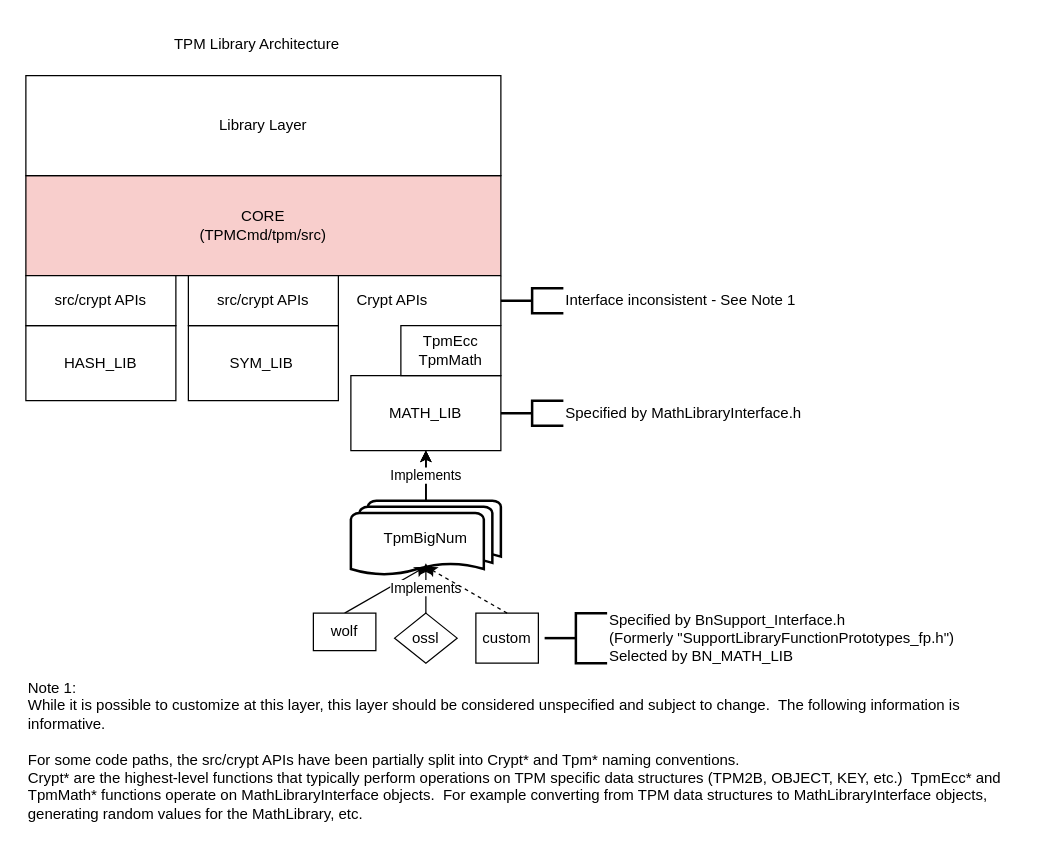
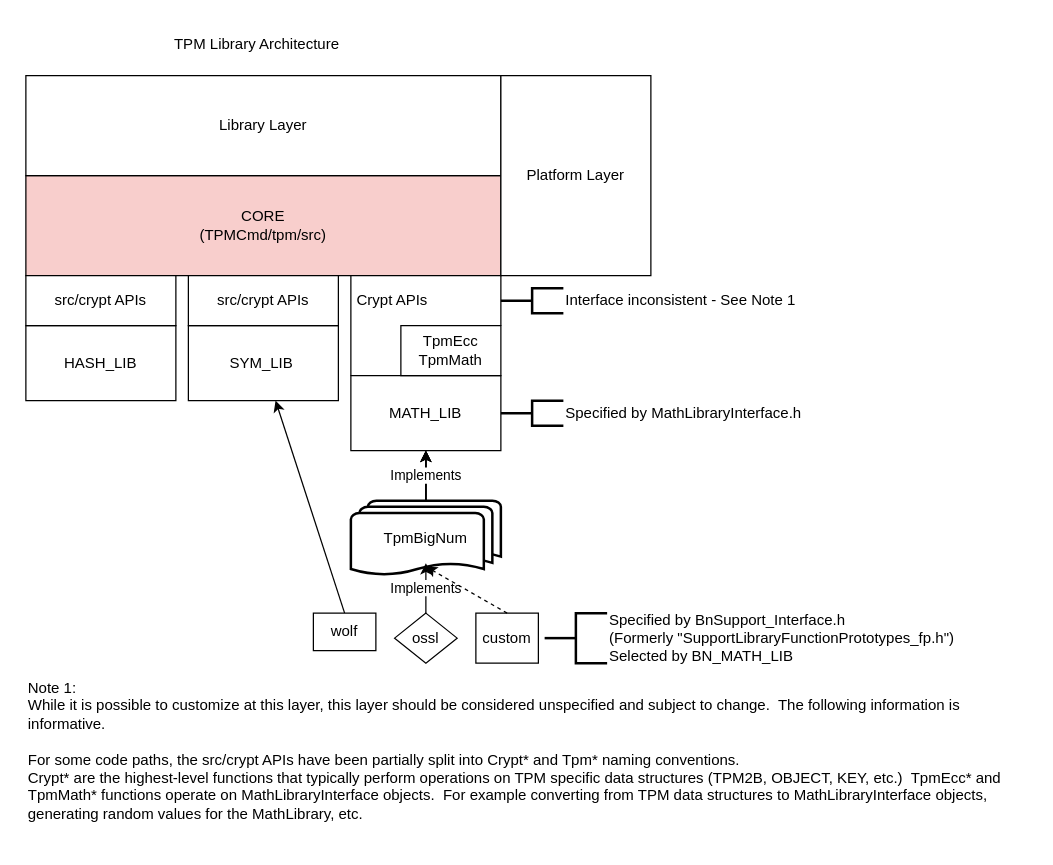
+ <mxCell id="25" value="Platform Layer" style="rounded=0;whiteSpace=wrap;html=1;" parent="1" vertex="1"><mxGeometry x="400" y="60" width="120" height="160" as="geometry" /></mxCell>
+ <mxCell id="29" value="" style="endArrow=none;html=1;rounded=0;entryX=0;entryY=0;entryDx=0;entryDy=0;exitX=0;exitY=0;exitDx=0;exitDy=0;" edge="1" parent="1" source="7" target="2"><mxGeometry width="50" height="50" relative="1" as="geometry"><mxPoint x="100" y="460" as="sourcePoint" /><mxPoint x="150" y="410" as="targetPoint" /></mxGeometry></mxCell>
- <mxCell id="14" value="" style="endArrow=classic;html=1;rounded=0;entryX=0.5;entryY=0.88;entryDx=0;entryDy=0;entryPerimeter=0;startArrow=none;exitX=0.5;exitY=0;exitDx=0;exitDy=0;" parent="1" source="15" target="11" edge="1"><mxGeometry width="50" height="50" relative="1" as="geometry"><mxPoint x="340" y="490" as="sourcePoint" /><mxPoint x="339.5" y="490" as="targetPoint" /></mxGeometry></mxCell>
+ <mxCell id="14" value="" style="endArrow=classic;html=1;rounded=0;startArrow=none;exitX=0.5;exitY=0;exitDx=0;exitDy=0;" parent="1" source="15" target="5" edge="1"><mxGeometry width="50" height="50" relative="1" as="geometry"><mxPoint x="340" y="490" as="sourcePoint" /><mxPoint x="339.5" y="490" as="targetPoint" /></mxGeometry></mxCell>
